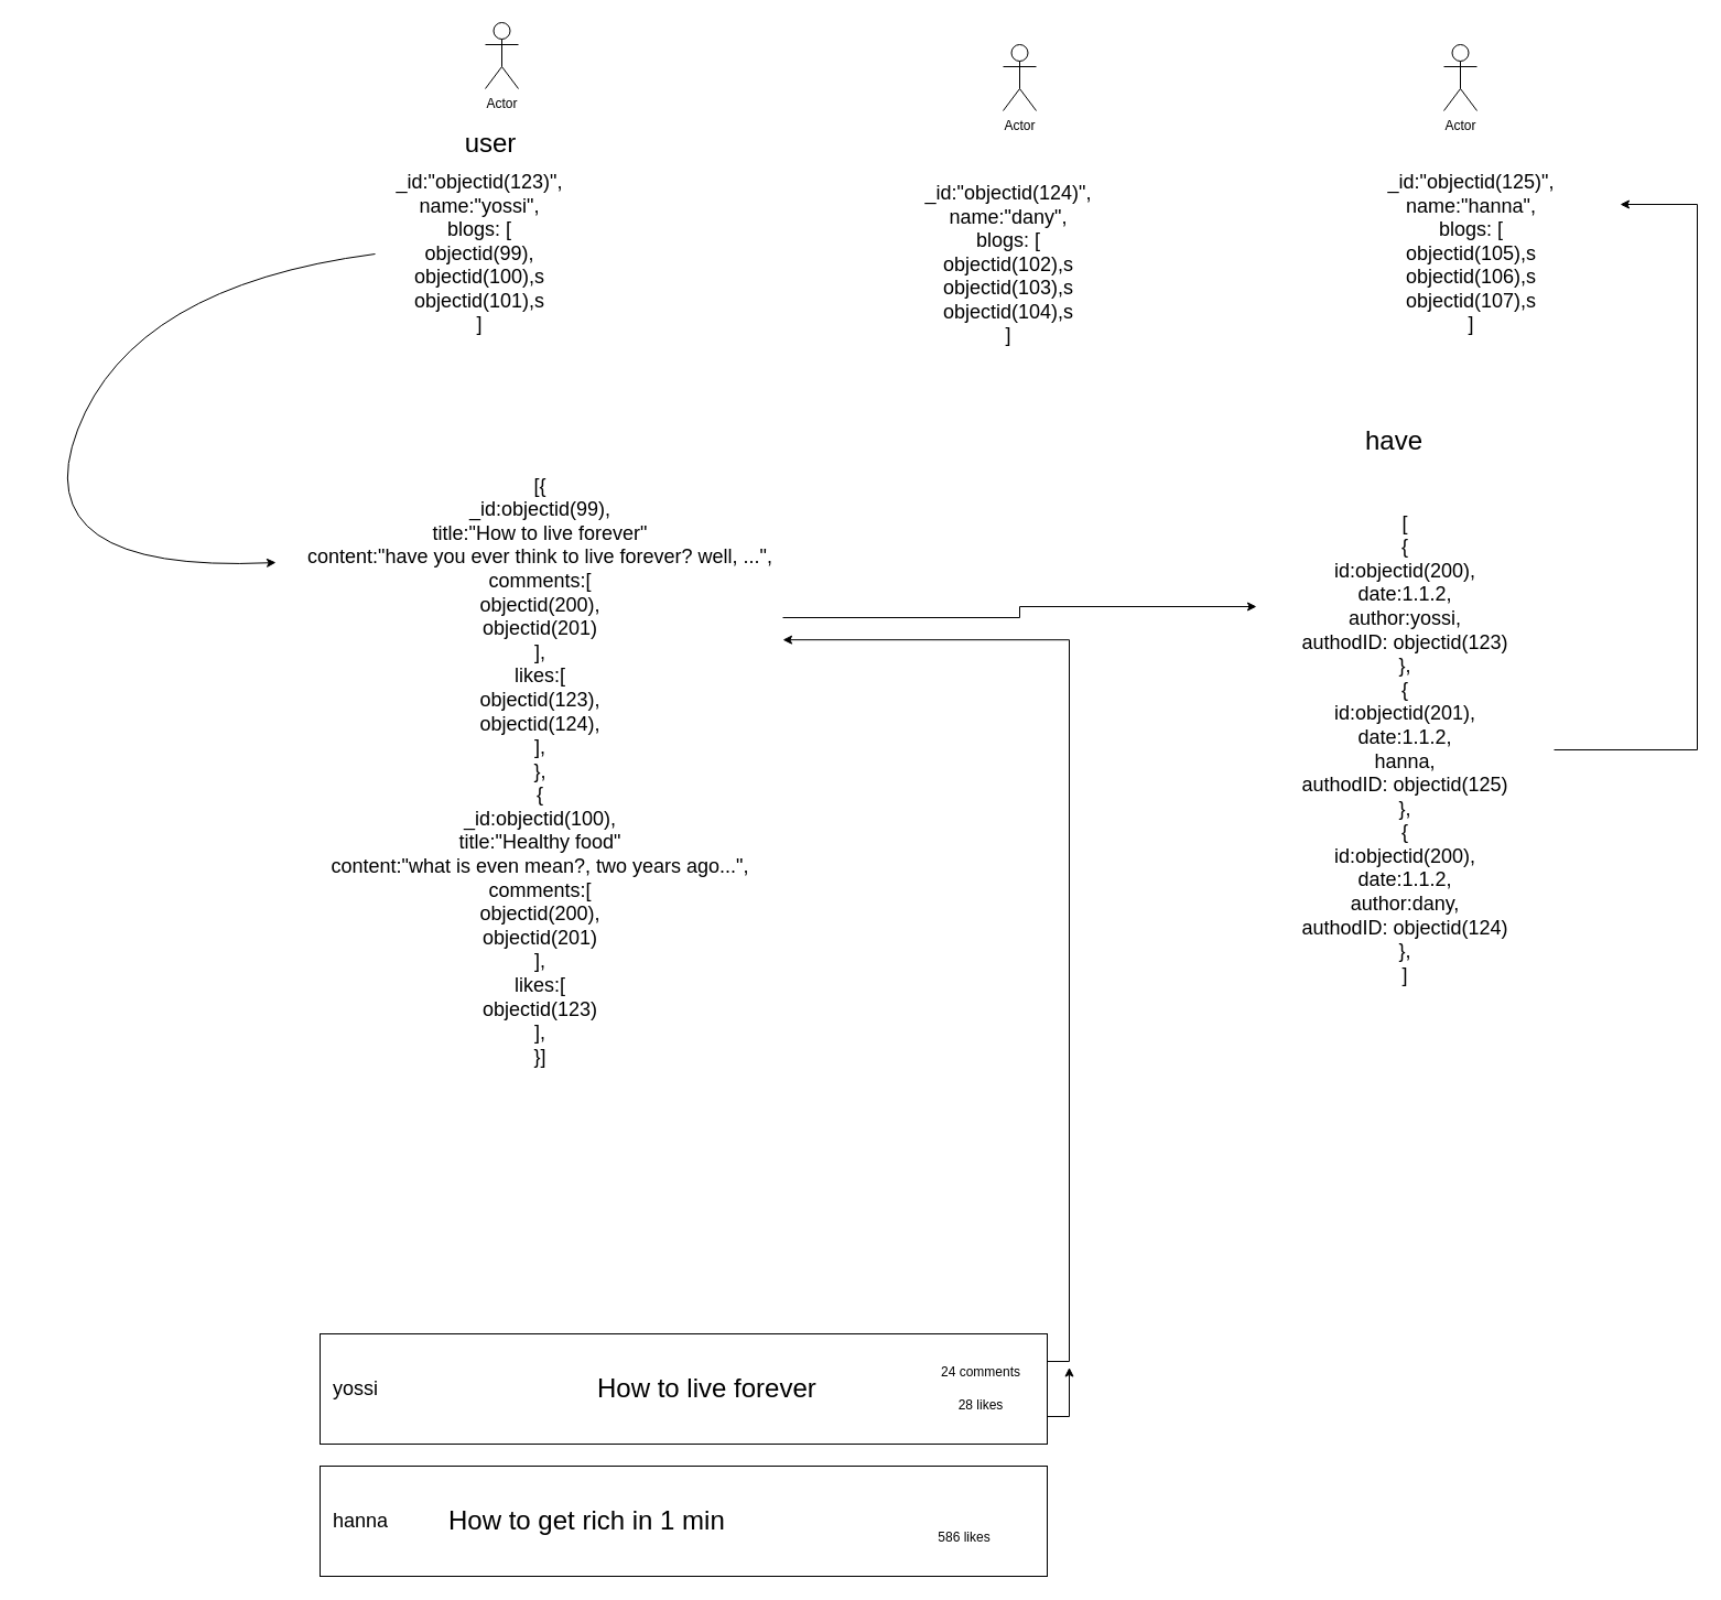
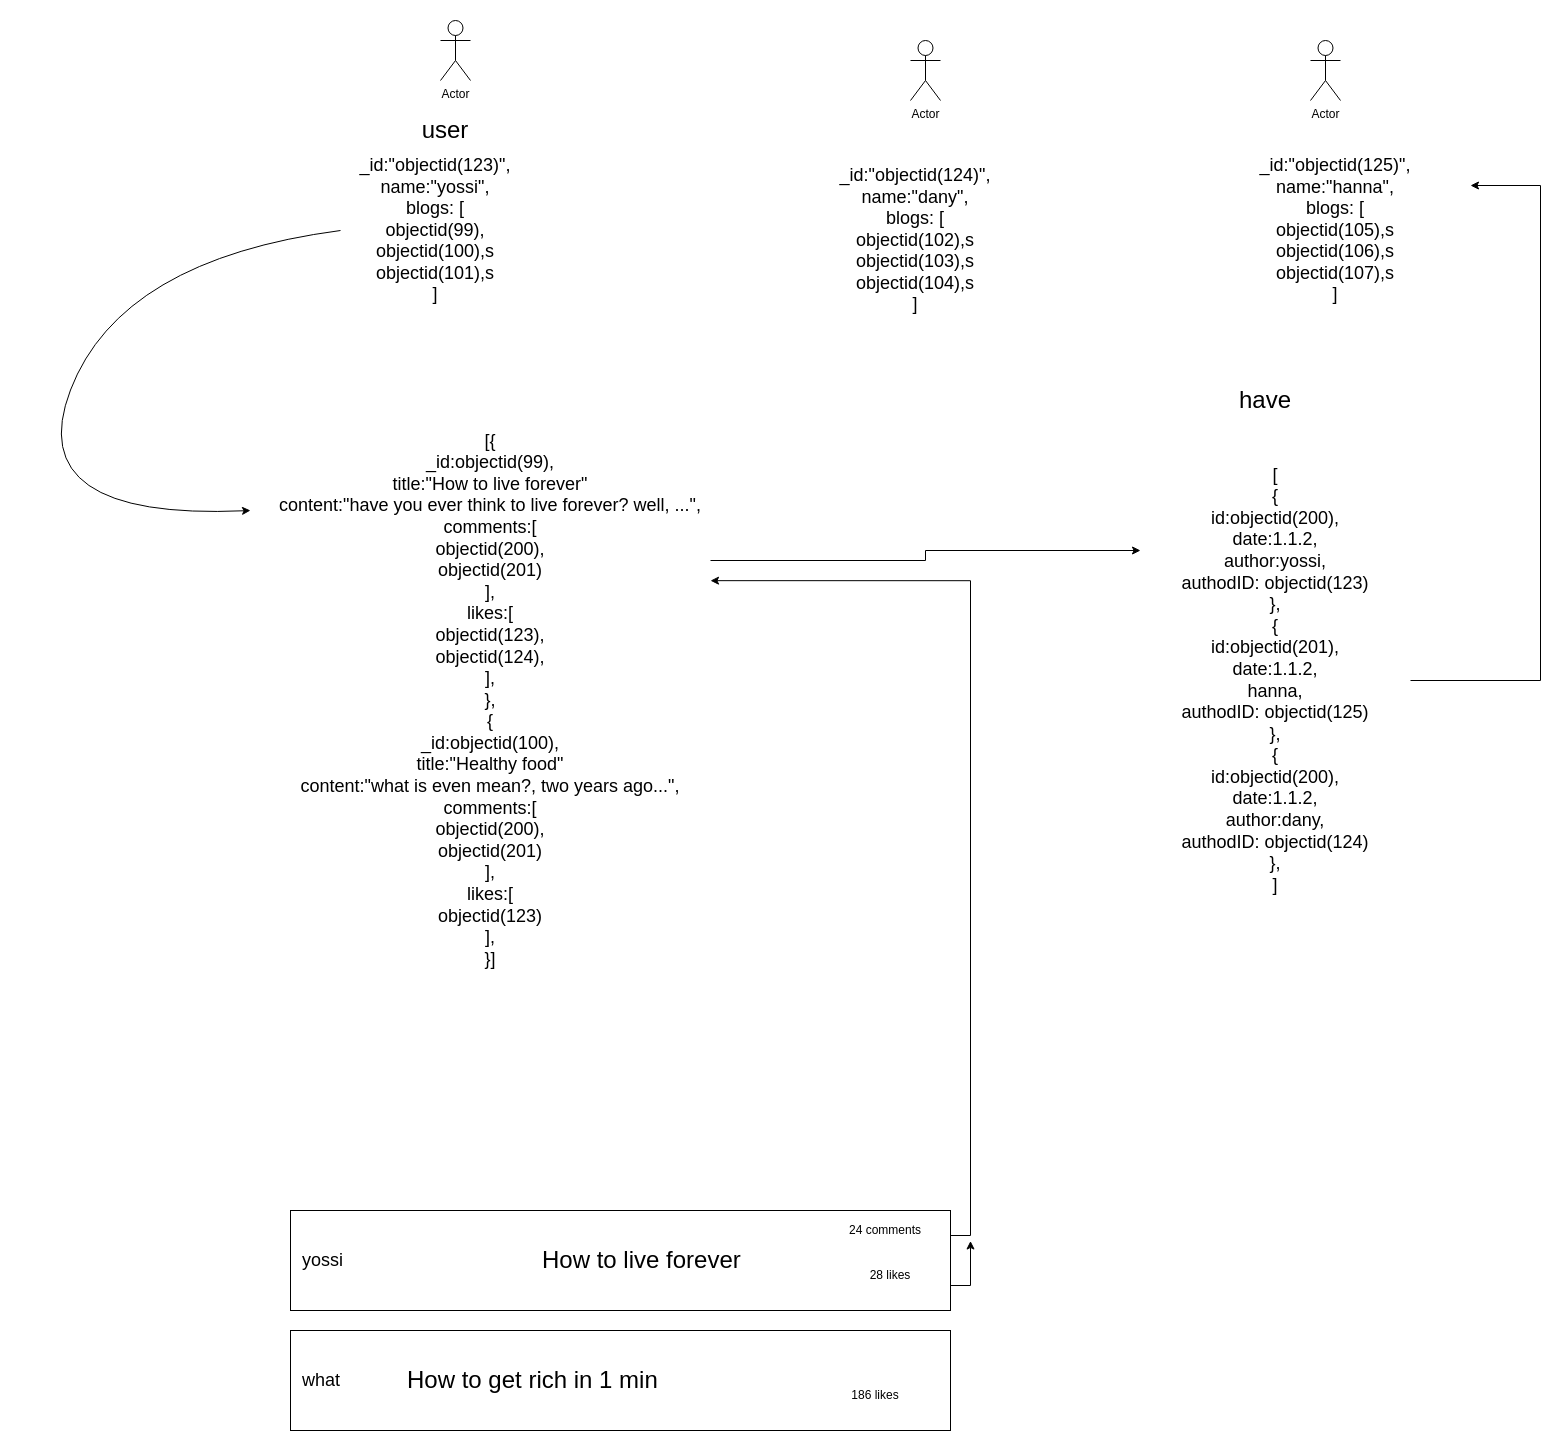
- <mxCell id="14" value="24 comments" style="text;html=1;strokeColor=none;fillColor=none;align=center;verticalAlign=middle;whiteSpace=wrap;rounded=0;" vertex="1" parent="1"><mxGeometry x="850" y="1230" width="80" height="30" as="geometry" /></mxCell>
+ <mxCell id="14" value="24 comments" style="text;html=1;strokeColor=none;fillColor=none;align=center;verticalAlign=middle;whiteSpace=wrap;rounded=0;" vertex="1" parent="1"><mxGeometry x="845" y="1215" width="80" height="30" as="geometry" /></mxCell>
- <mxCell id="17" value="&lt;font style=&quot;font-size: 18px&quot;&gt;hanna&lt;/font&gt;" style="text;html=1;strokeColor=none;fillColor=none;align=left;verticalAlign=middle;whiteSpace=wrap;rounded=0;" vertex="1" parent="1"><mxGeometry x="300" y="1340" width="60" height="80" as="geometry" /></mxCell>
+ <mxCell id="17" value="&lt;font style=&quot;font-size: 18px&quot;&gt;what&lt;/font&gt;" style="text;html=1;strokeColor=none;fillColor=none;align=left;verticalAlign=middle;whiteSpace=wrap;rounded=0;" vertex="1" parent="1"><mxGeometry x="300" y="1340" width="60" height="80" as="geometry" /></mxCell>
- <mxCell id="19" value="586 likes" style="text;html=1;strokeColor=none;fillColor=none;align=center;verticalAlign=middle;whiteSpace=wrap;rounded=0;" vertex="1" parent="1"><mxGeometry x="820" y="1380" width="110" height="30" as="geometry" /></mxCell>
+ <mxCell id="19" value="186 likes" style="text;html=1;strokeColor=none;fillColor=none;align=center;verticalAlign=middle;whiteSpace=wrap;rounded=0;" vertex="1" parent="1"><mxGeometry x="820" y="1380" width="110" height="30" as="geometry" /></mxCell>
